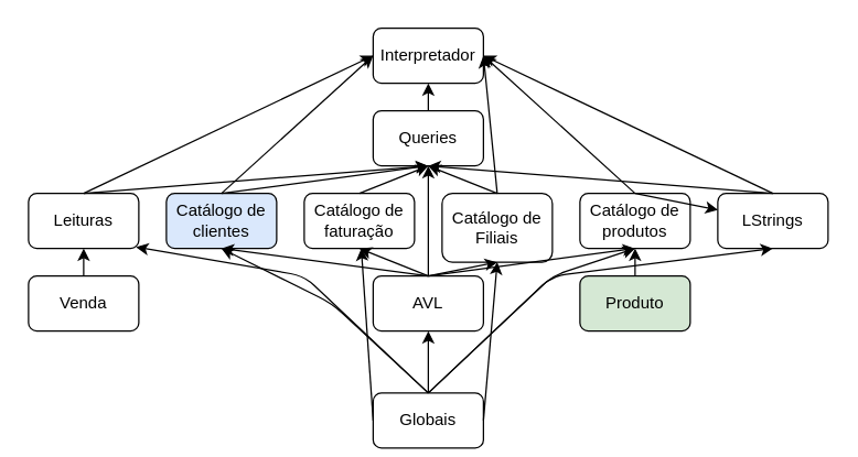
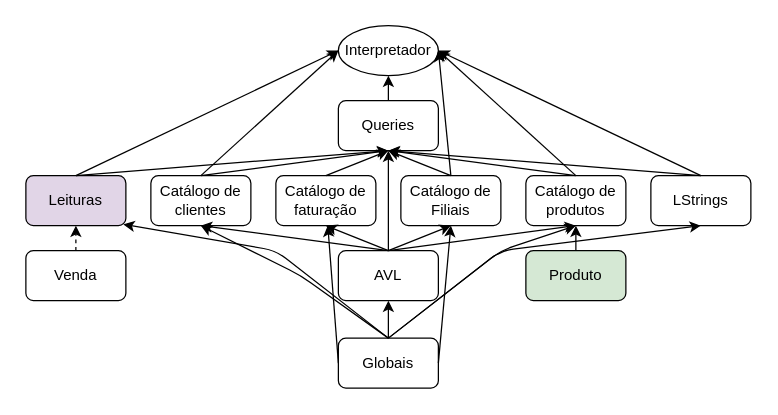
- <mxCell id="2" value="Interpretador" style="rounded=1;whiteSpace=wrap;html=1;" vertex="1" parent="1"><mxGeometry x="270" y="20" width="80" height="40" as="geometry" /></mxCell>
+ <mxCell id="2" value="Interpretador" style="ellipse;whiteSpace=wrap;html=1;" vertex="1" parent="1"><mxGeometry x="270" y="20" width="80" height="40" as="geometry" /></mxCell>
- <mxCell id="37" value="" style="endArrow=classic;html=1;exitX=0.5;exitY=0;exitDx=0;exitDy=0;" edge="1" parent="1" source="4" target="11"><mxGeometry width="50" height="50" relative="1" as="geometry"><mxPoint x="20" y="380" as="sourcePoint" /><mxPoint x="70" y="330" as="targetPoint" /></mxGeometry></mxCell>
+ <mxCell id="37" value="" style="endArrow=classic;html=1;entryX=0.5;entryY=1;entryDx=0;entryDy=0;exitX=0.5;exitY=0;exitDx=0;exitDy=0;" edge="1" parent="1" source="4" target="13"><mxGeometry width="50" height="50" relative="1" as="geometry"><mxPoint x="20" y="380" as="sourcePoint" /><mxPoint x="70" y="330" as="targetPoint" /></mxGeometry></mxCell>
- <mxCell id="12" value="Leituras" style="rounded=1;whiteSpace=wrap;html=1;" vertex="1" parent="1"><mxGeometry x="20" y="140" width="80" height="40" as="geometry" /></mxCell>
+ <mxCell id="12" value="Leituras" style="rounded=1;whiteSpace=wrap;html=1;fillColor=#e1d5e7;" vertex="1" parent="1"><mxGeometry x="20" y="140" width="80" height="40" as="geometry" /></mxCell>
- <mxCell id="3" value="Catálogo de clientes" style="rounded=1;whiteSpace=wrap;html=1;fillColor=#dae8fc;" vertex="1" parent="1"><mxGeometry x="120" y="140" width="80" height="40" as="geometry" /></mxCell>
+ <mxCell id="3" value="Catálogo de clientes" style="rounded=1;whiteSpace=wrap;html=1;" vertex="1" parent="1"><mxGeometry x="120" y="140" width="80" height="40" as="geometry" /></mxCell>
- <mxCell id="5" value="Catálogo de Filiais" style="rounded=1;whiteSpace=wrap;html=1;" vertex="1" parent="1"><mxGeometry x="320" y="140" width="80" height="50" as="geometry" /></mxCell>
+ <mxCell id="5" value="Catálogo de Filiais" style="rounded=1;whiteSpace=wrap;html=1;" vertex="1" parent="1"><mxGeometry x="320" y="140" width="80" height="40" as="geometry" /></mxCell>
- <mxCell id="39" value="" style="endArrow=classic;html=1;exitX=0.5;exitY=0;exitDx=0;exitDy=0;" edge="1" parent="1" source="10" target="12"><mxGeometry width="50" height="50" relative="1" as="geometry"><mxPoint x="20" y="380" as="sourcePoint" /><mxPoint x="70" y="330" as="targetPoint" /></mxGeometry></mxCell>
+ <mxCell id="39" value="" style="endArrow=classic;html=1;exitX=0.5;exitY=0;exitDx=0;exitDy=0;dashed=1;" edge="1" parent="1" source="10" target="12"><mxGeometry width="50" height="50" relative="1" as="geometry"><mxPoint x="20" y="380" as="sourcePoint" /><mxPoint x="70" y="330" as="targetPoint" /></mxGeometry></mxCell>
- <mxCell id="7" value="Globais" style="rounded=1;whiteSpace=wrap;html=1;" vertex="1" parent="1"><mxGeometry x="270" y="285" width="80" height="40" as="geometry" /></mxCell>
+ <mxCell id="7" value="Globais" style="rounded=1;whiteSpace=wrap;html=1;" vertex="1" parent="1"><mxGeometry x="270" y="270" width="80" height="40" as="geometry" /></mxCell>
